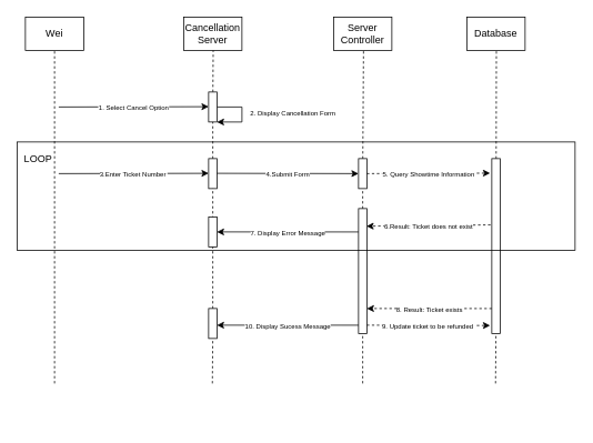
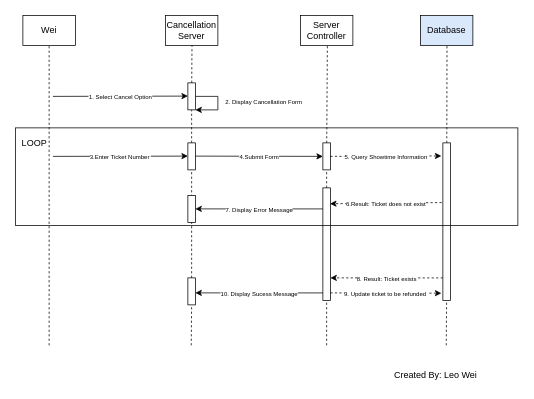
- <mxCell id="7" value="Database" style="rounded=0;whiteSpace=wrap;html=1;fontColor=#000000;strokeColor=#000000;fillColor=#FFFFFF;" parent="1" vertex="1"><mxGeometry x="560" y="20" width="70" height="40" as="geometry" /></mxCell>
+ <mxCell id="7" value="Database" style="rounded=0;whiteSpace=wrap;html=1;fontColor=#000000;strokeColor=#000000;fillColor=#dae8fc;" parent="1" vertex="1"><mxGeometry x="560" y="20" width="70" height="40" as="geometry" /></mxCell>
+ <mxCell id="35" value="&lt;font color=&quot;#000000&quot;&gt;Created By: Leo Wei&lt;/font&gt;" style="text;html=1;align=center;verticalAlign=middle;resizable=0;points=[];autosize=1;strokeColor=none;fillColor=none;" vertex="1" parent="1"><mxGeometry x="515" y="490" width="130" height="20" as="geometry" /></mxCell>
